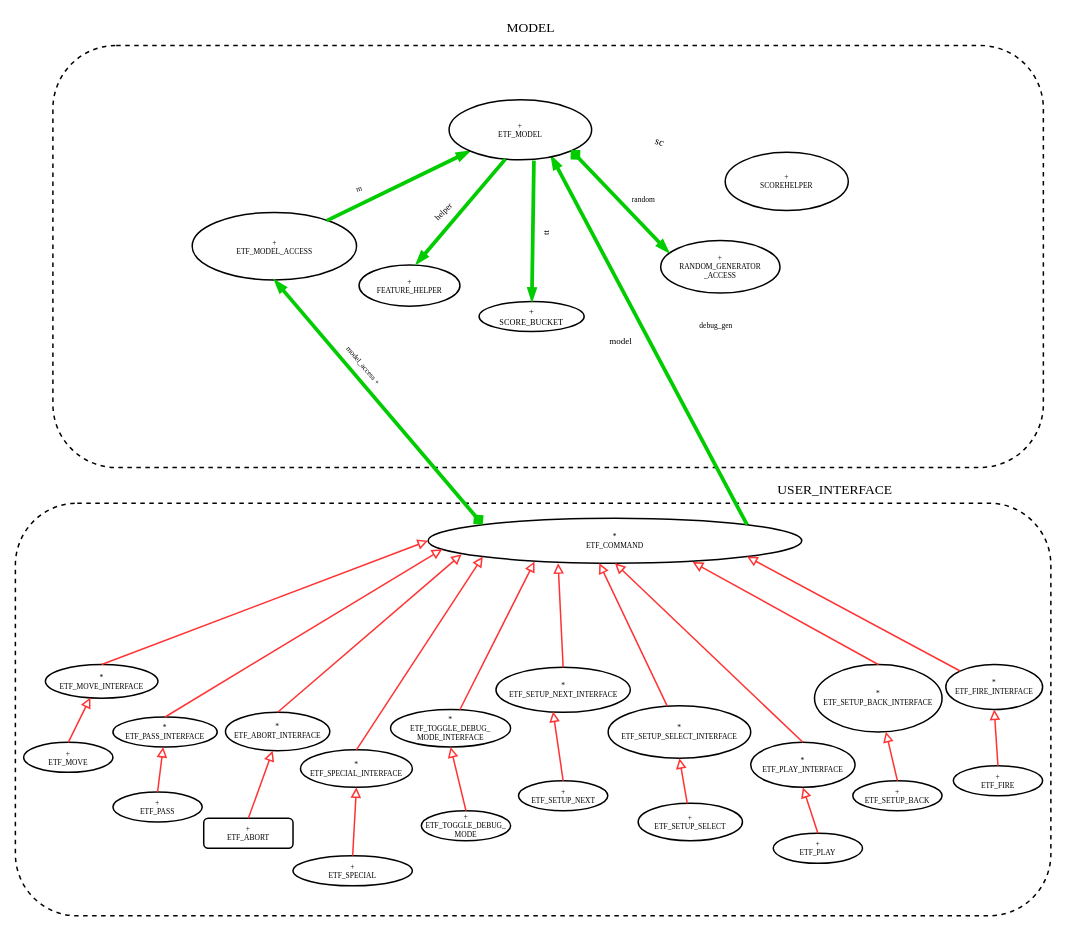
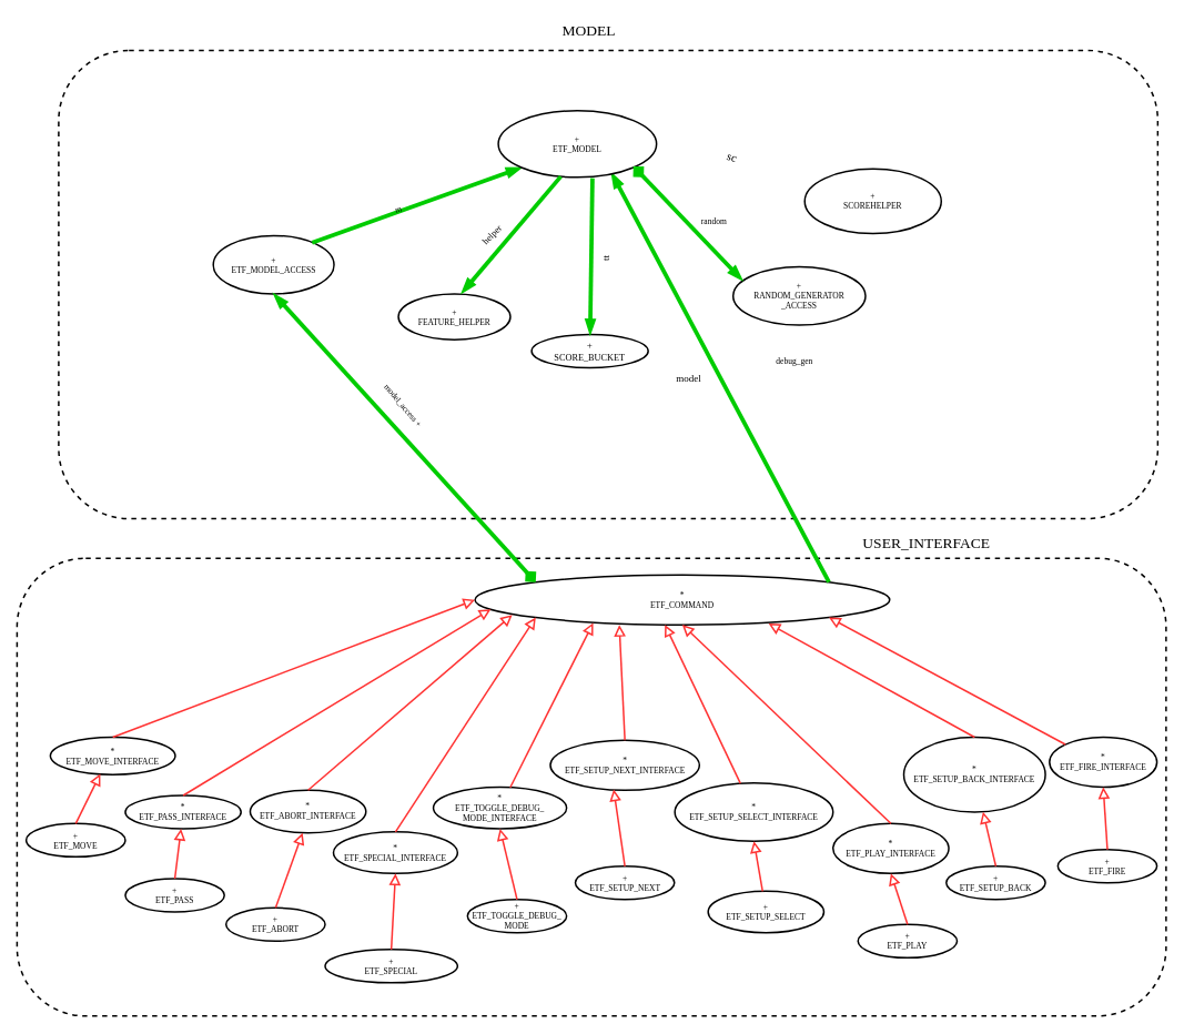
- <mxCell id="16" value="+&lt;br&gt;ETF_MODEL_ACCESS" style="ellipse;whiteSpace=wrap;html=1;rounded=1;fontSize=10;fontFamily=Verdena;strokeWidth=2;" parent="1" vertex="1"><mxGeometry x="255.67" y="282.5" width="219" height="90" as="geometry" /></mxCell>
+ <mxCell id="16" value="+&lt;br&gt;ETF_MODEL_ACCESS" style="ellipse;whiteSpace=wrap;html=1;rounded=1;fontSize=10;fontFamily=Verdena;strokeWidth=2;" parent="1" vertex="1"><mxGeometry x="255.67" y="282.5" width="145" height="70" as="geometry" /></mxCell>
- <mxCell id="48" value="+&lt;br&gt;ETF_ABORT" style="whiteSpace=wrap;html=1;fontSize=10;fontFamily=Verdena;strokeWidth=2;rounded=1;" parent="1" vertex="1"><mxGeometry x="271" y="1090" width="119" height="40" as="geometry" /></mxCell>
+ <mxCell id="48" value="+&lt;br&gt;ETF_ABORT" style="ellipse;whiteSpace=wrap;html=1;rounded=1;fontSize=10;fontFamily=Verdena;strokeWidth=2;" parent="1" vertex="1"><mxGeometry x="271" y="1090" width="119" height="40" as="geometry" /></mxCell>
